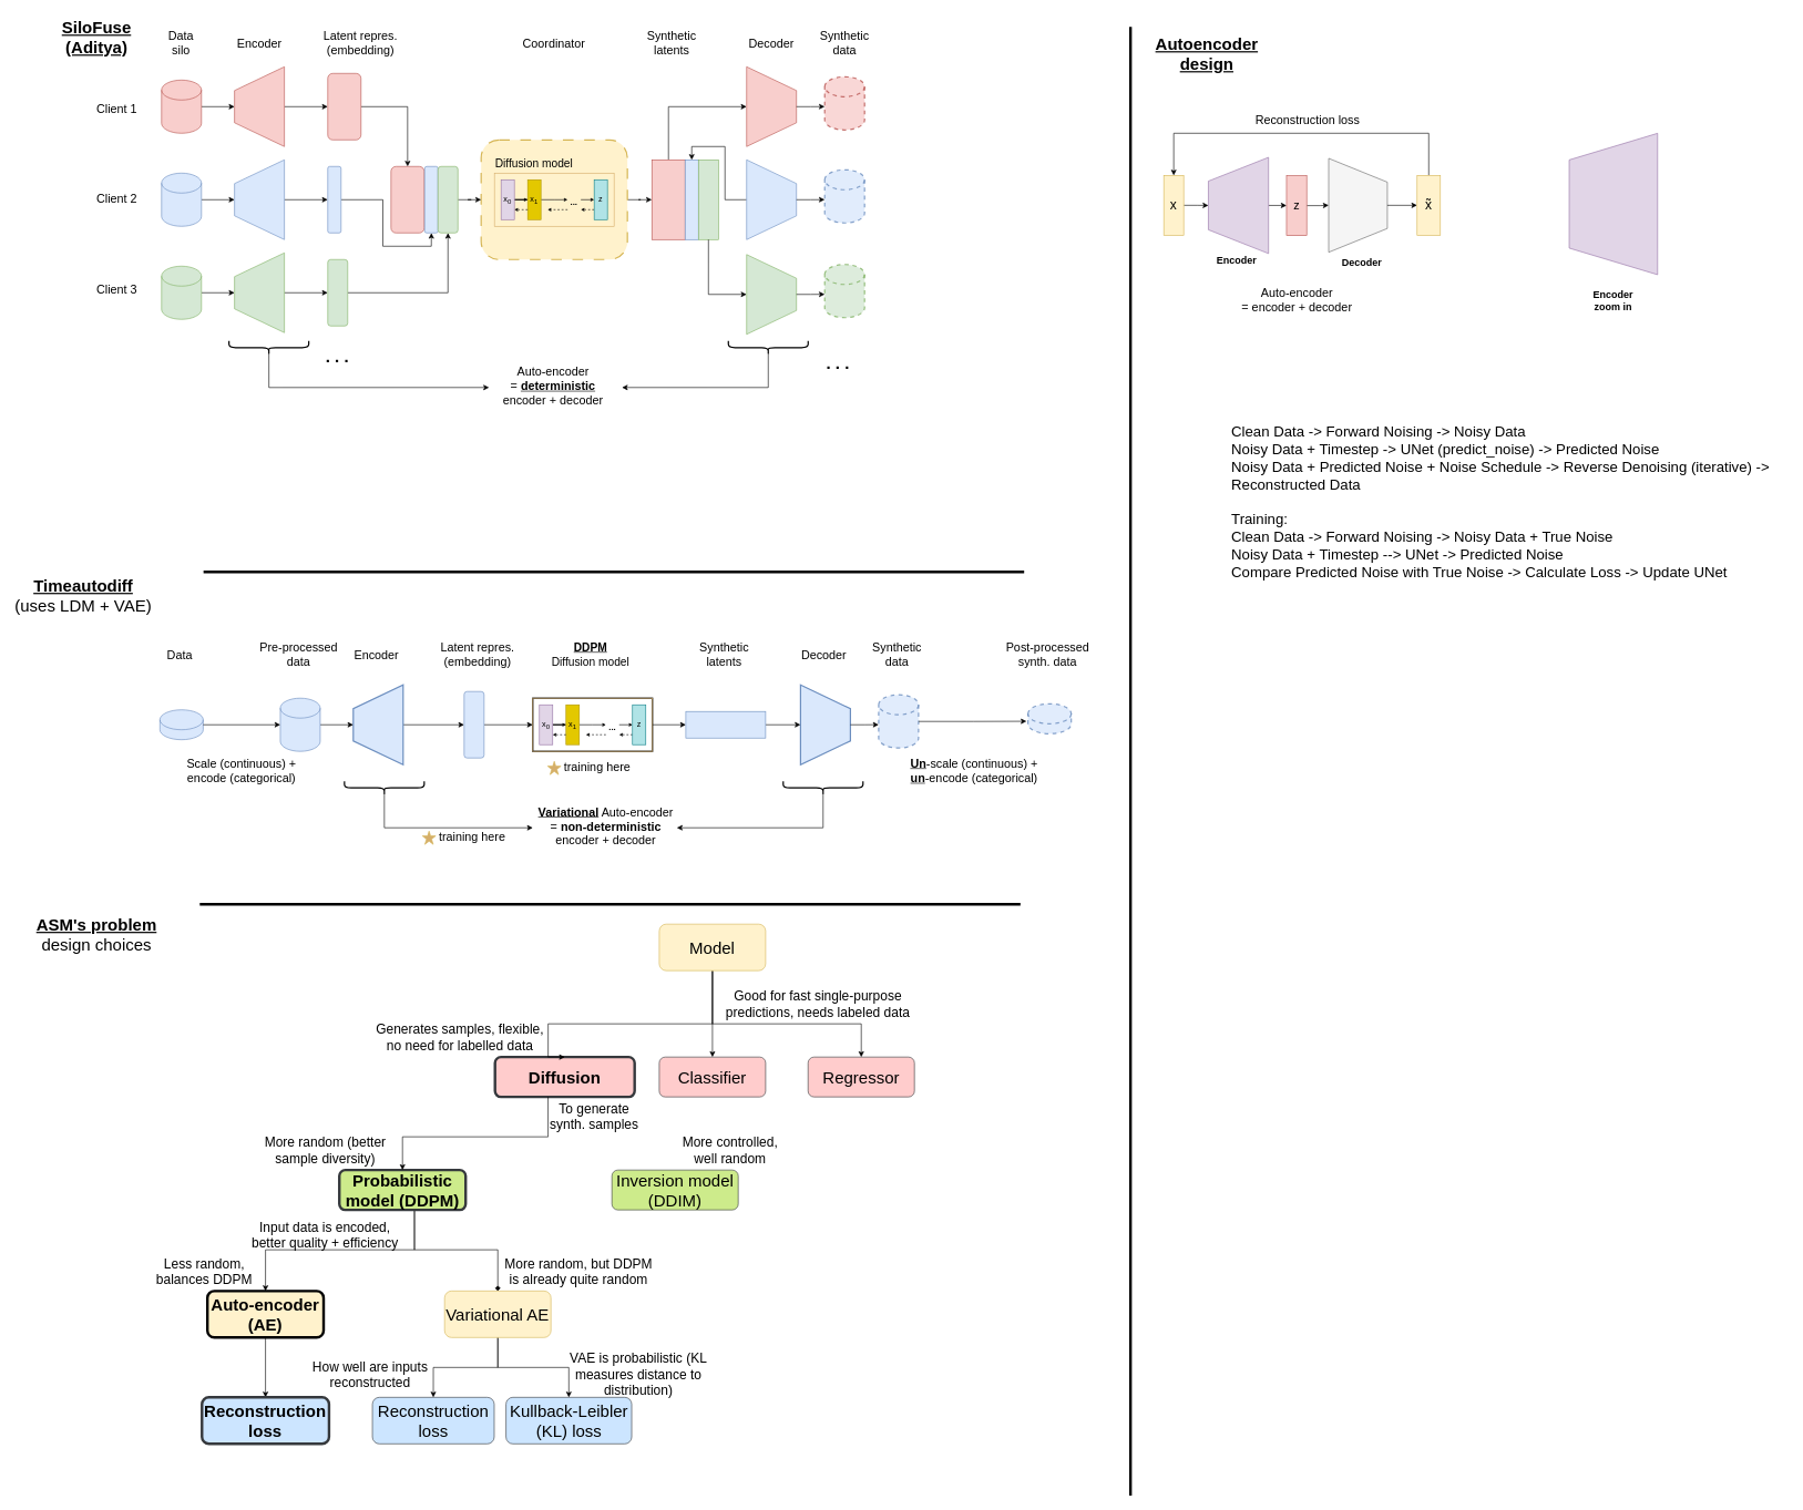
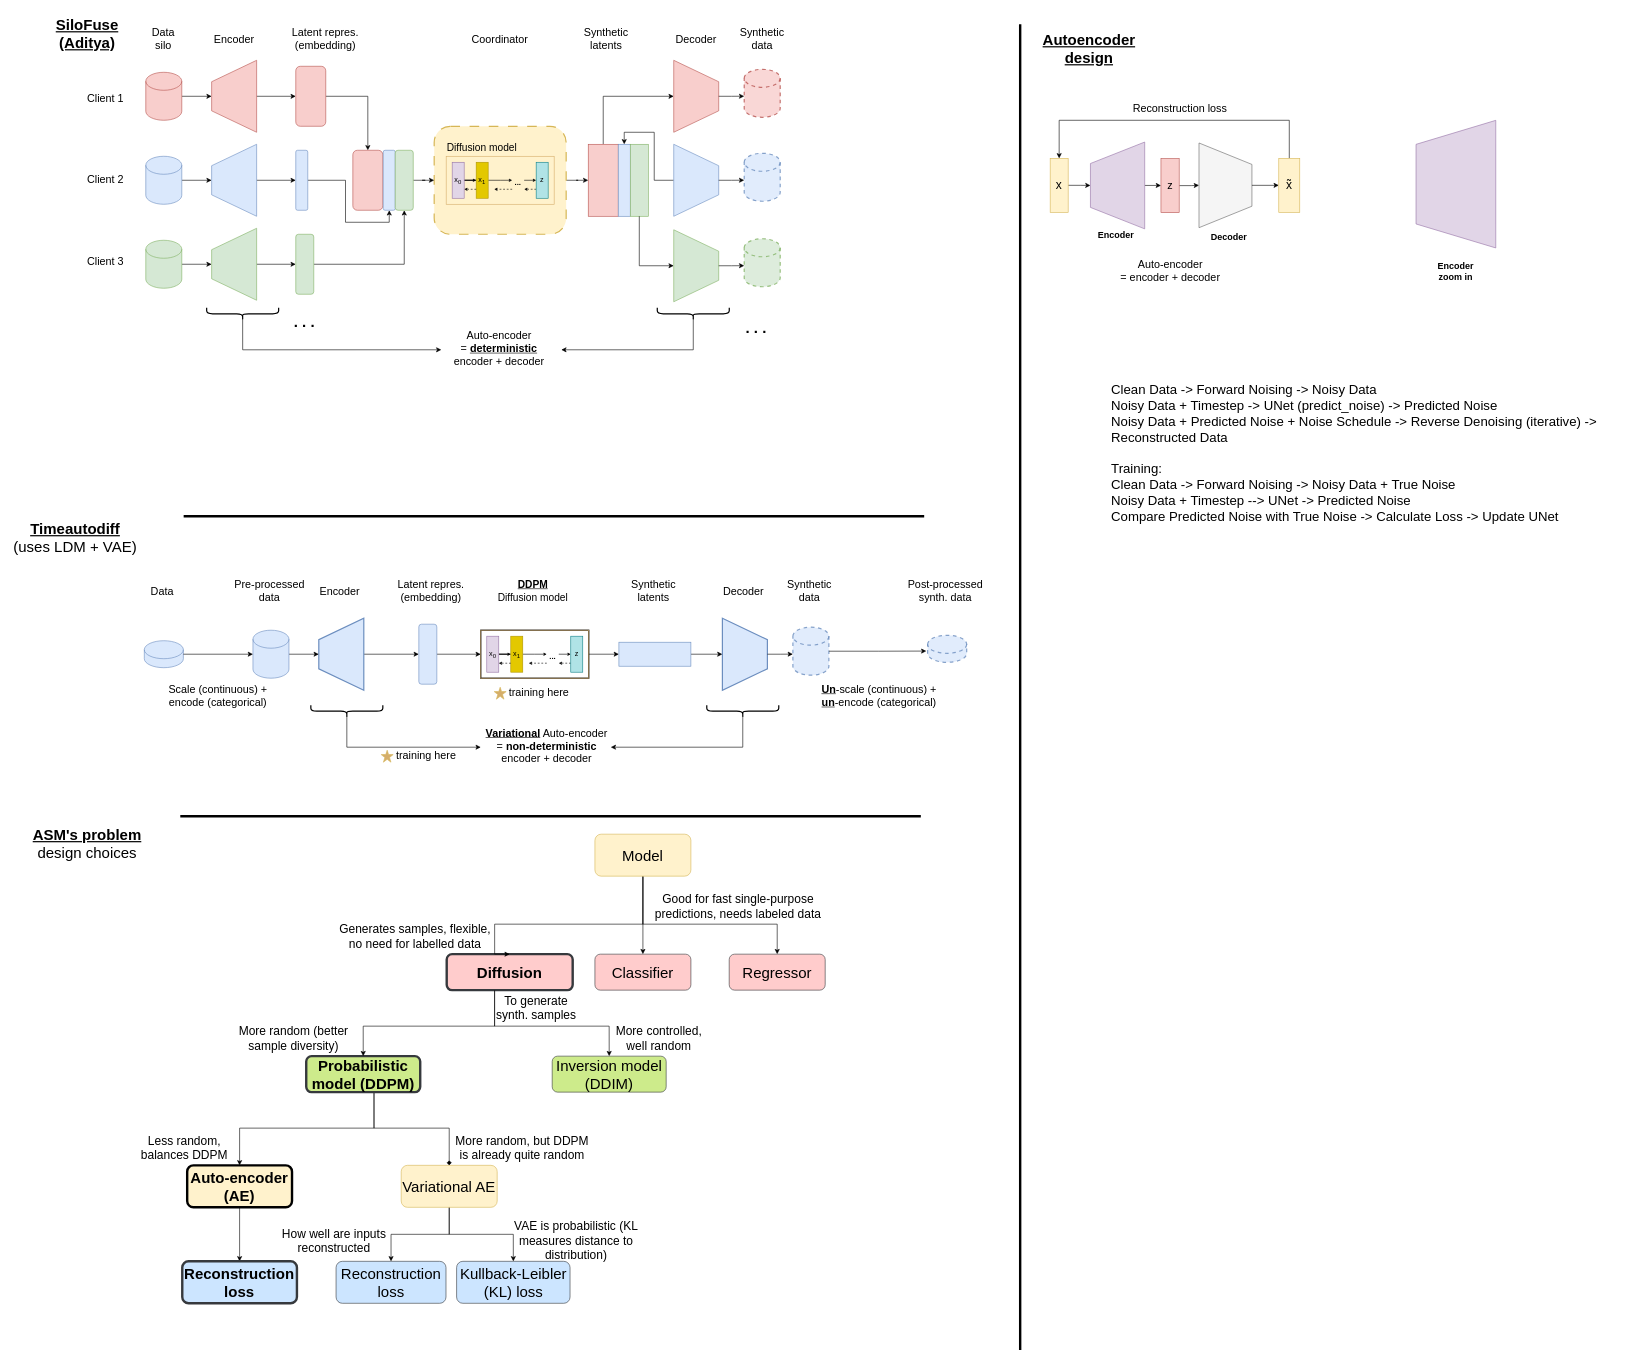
+ <mxCell id="123" style="edgeStyle=orthogonalEdgeStyle;rounded=0;orthogonalLoop=1;jettySize=auto;html=1;exitX=0.5;exitY=1;exitDx=0;exitDy=0;entryX=0.5;entryY=0;entryDx=0;entryDy=0;" parent="1" source="124" target="135" edge="1"><mxGeometry relative="1" as="geometry"><Array as="points"><mxPoint x="823.93" y="1710" /><mxPoint x="1014.93" y="1710" /></Array></mxGeometry></mxCell>
- <mxCell id="147" value="&lt;font style=&quot;font-size: 20px;&quot;&gt;Input data is encoded, better quality + efficiency&lt;/font&gt;" style="text;html=1;align=center;verticalAlign=middle;whiteSpace=wrap;rounded=0;" parent="1" vertex="1"><mxGeometry x="375.4" y="1837" width="226.84" height="40" as="geometry" /></mxCell>
